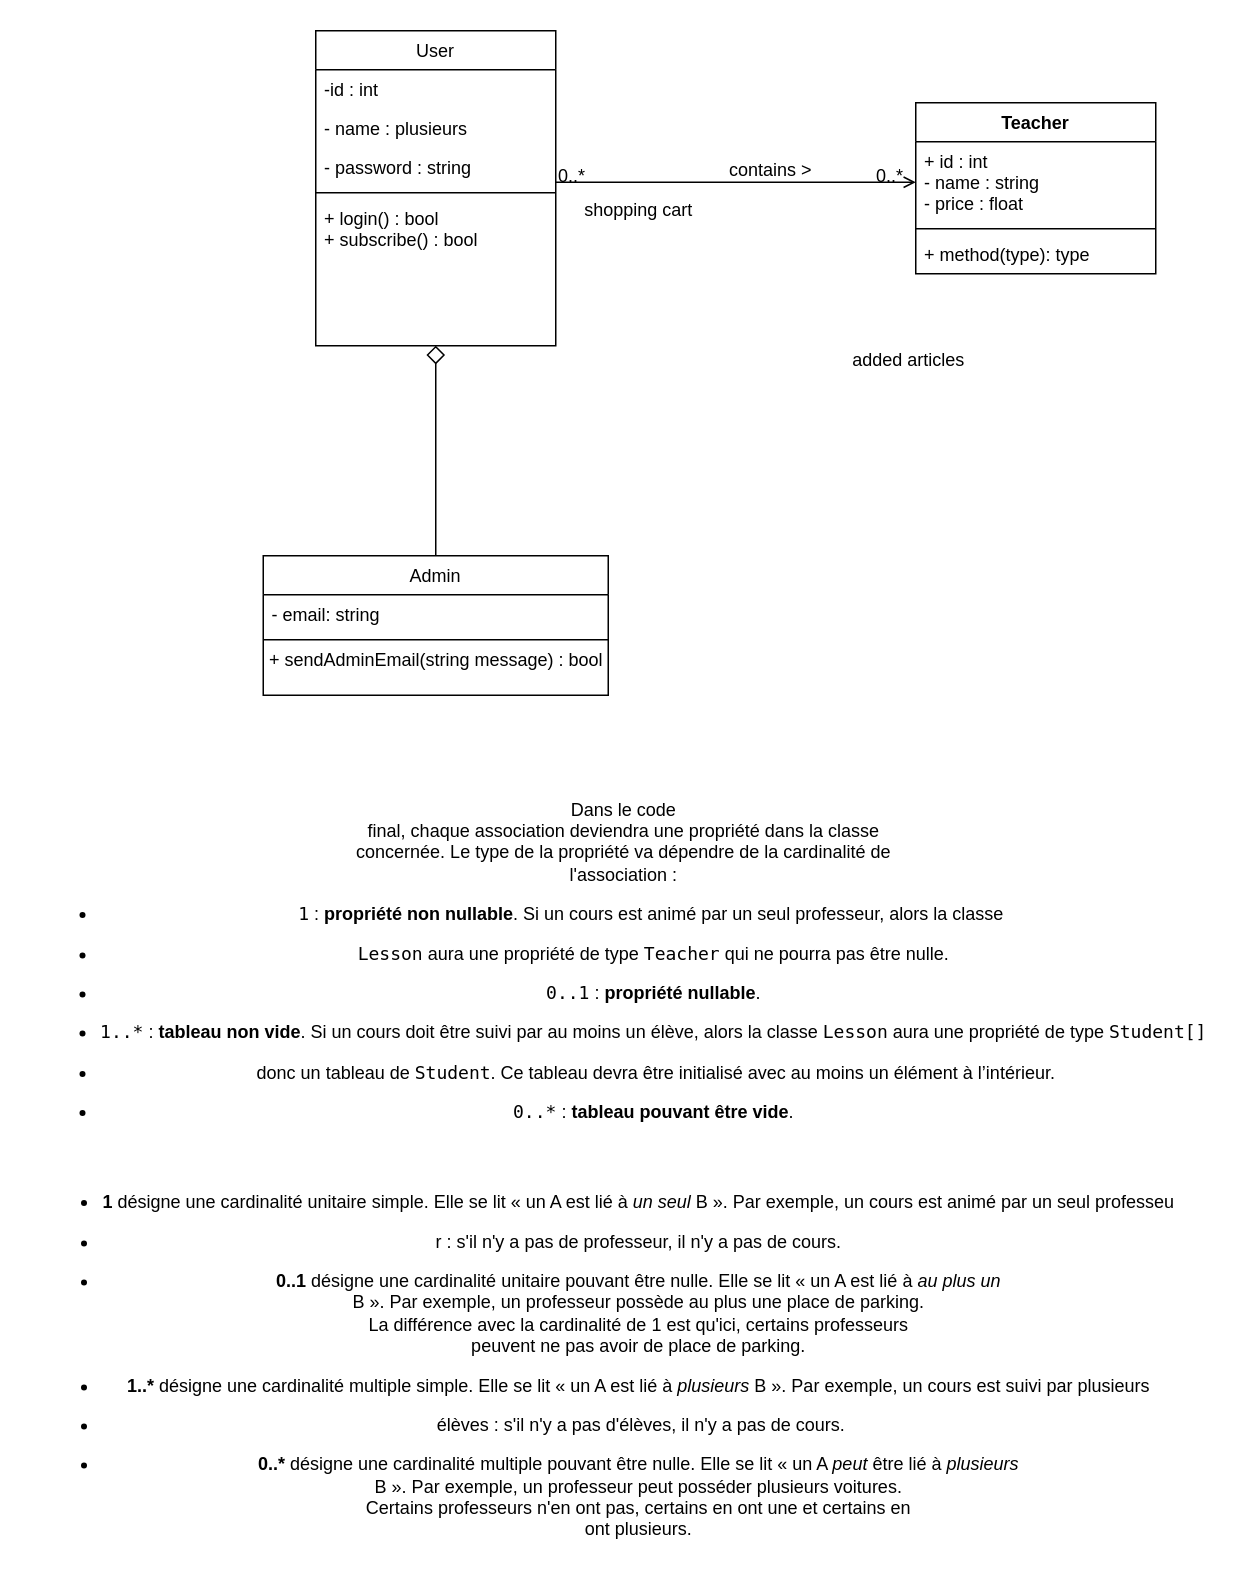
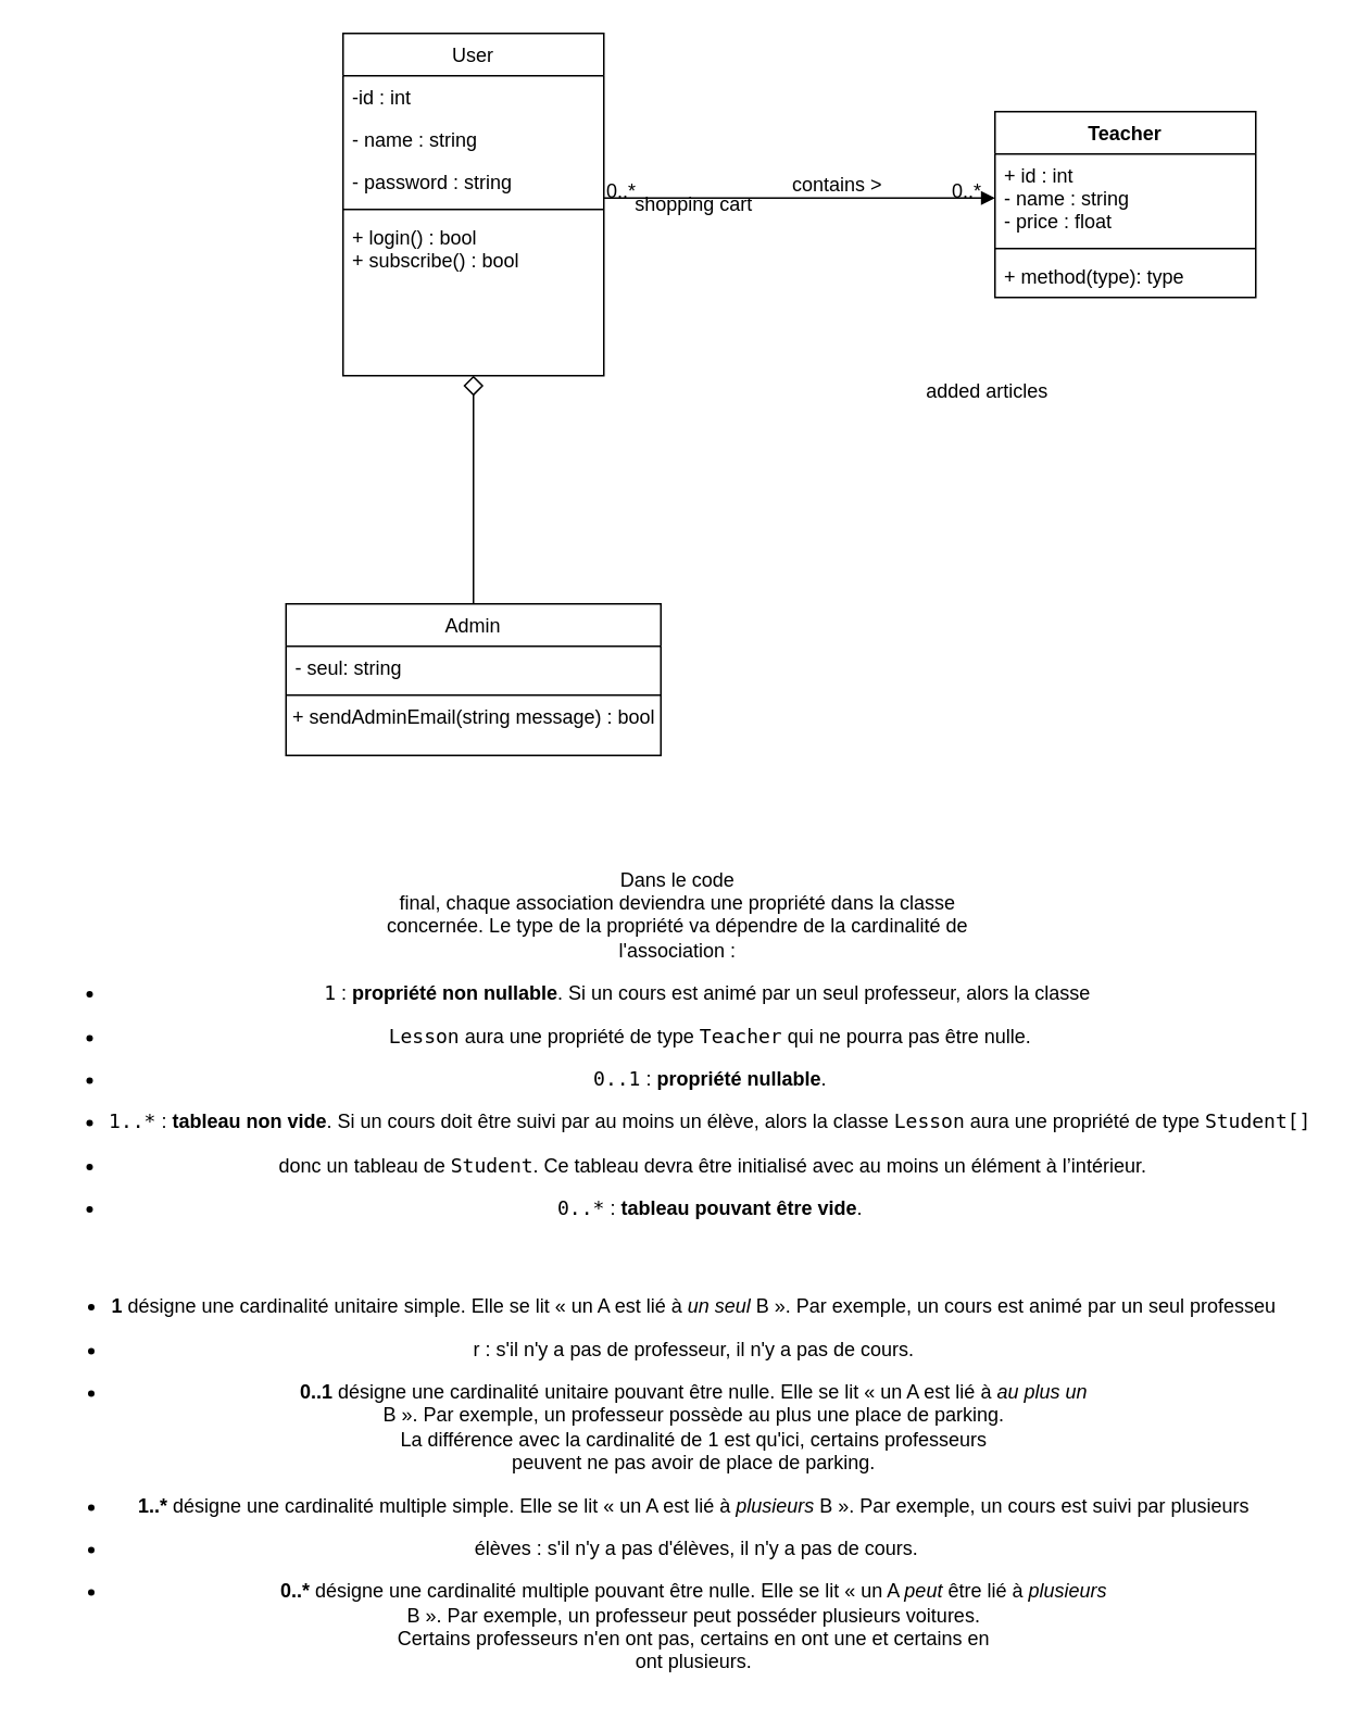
- <mxCell id="4" value="- name : plusieurs" style="text;align=left;verticalAlign=top;spacingLeft=4;spacingRight=4;overflow=hidden;rotatable=0;points=[[0,0.5],[1,0.5]];portConstraint=eastwest;rounded=0;shadow=0;html=0;" parent="2" vertex="1"><mxGeometry y="52" width="160" height="26" as="geometry" /></mxCell>
+ <mxCell id="4" value="- name : string" style="text;align=left;verticalAlign=top;spacingLeft=4;spacingRight=4;overflow=hidden;rotatable=0;points=[[0,0.5],[1,0.5]];portConstraint=eastwest;rounded=0;shadow=0;html=0;" parent="2" vertex="1"><mxGeometry y="52" width="160" height="26" as="geometry" /></mxCell>
- <mxCell id="13" value="" style="endArrow=open;shadow=0;strokeWidth=1;rounded=0;endFill=1;edgeStyle=elbowEdgeStyle;elbow=vertical;entryX=0;entryY=0.5;entryDx=0;entryDy=0;" parent="1" source="2" target="18" edge="1"><mxGeometry x="0.5" y="41" relative="1" as="geometry"><mxPoint x="370" y="92" as="sourcePoint" /><mxPoint x="498" y="125" as="targetPoint" /><mxPoint x="-40" y="32" as="offset" /></mxGeometry></mxCell>
+ <mxCell id="13" value="" style="endArrow=block;shadow=0;strokeWidth=1;rounded=0;endFill=1;edgeStyle=elbowEdgeStyle;elbow=vertical;entryX=0;entryY=0.5;entryDx=0;entryDy=0;" parent="1" source="2" target="18" edge="1"><mxGeometry x="0.5" y="41" relative="1" as="geometry"><mxPoint x="370" y="92" as="sourcePoint" /><mxPoint x="498" y="125" as="targetPoint" /><mxPoint x="-40" y="32" as="offset" /></mxGeometry></mxCell>
- <mxCell id="21" value="shopping cart" style="text;html=1;resizable=0;autosize=1;align=center;verticalAlign=middle;points=[];fillColor=none;strokeColor=none;rounded=0;" vertex="1" parent="1"><mxGeometry x="380" y="130" width="90" height="20" as="geometry" /></mxCell>
+ <mxCell id="21" value="shopping cart" style="text;html=1;resizable=0;autosize=1;align=center;verticalAlign=middle;points=[];fillColor=none;strokeColor=none;rounded=0;" vertex="1" parent="1"><mxGeometry x="380" y="115" width="90" height="20" as="geometry" /></mxCell>
- <mxCell id="9" value="- email: string" style="text;align=left;verticalAlign=top;spacingLeft=4;spacingRight=4;overflow=hidden;rotatable=0;points=[[0,0.5],[1,0.5]];portConstraint=eastwest;" parent="8" vertex="1"><mxGeometry y="26" width="230" height="26" as="geometry" /></mxCell>
+ <mxCell id="9" value="- seul: string" style="text;align=left;verticalAlign=top;spacingLeft=4;spacingRight=4;overflow=hidden;rotatable=0;points=[[0,0.5],[1,0.5]];portConstraint=eastwest;" parent="8" vertex="1"><mxGeometry y="26" width="230" height="26" as="geometry" /></mxCell>
